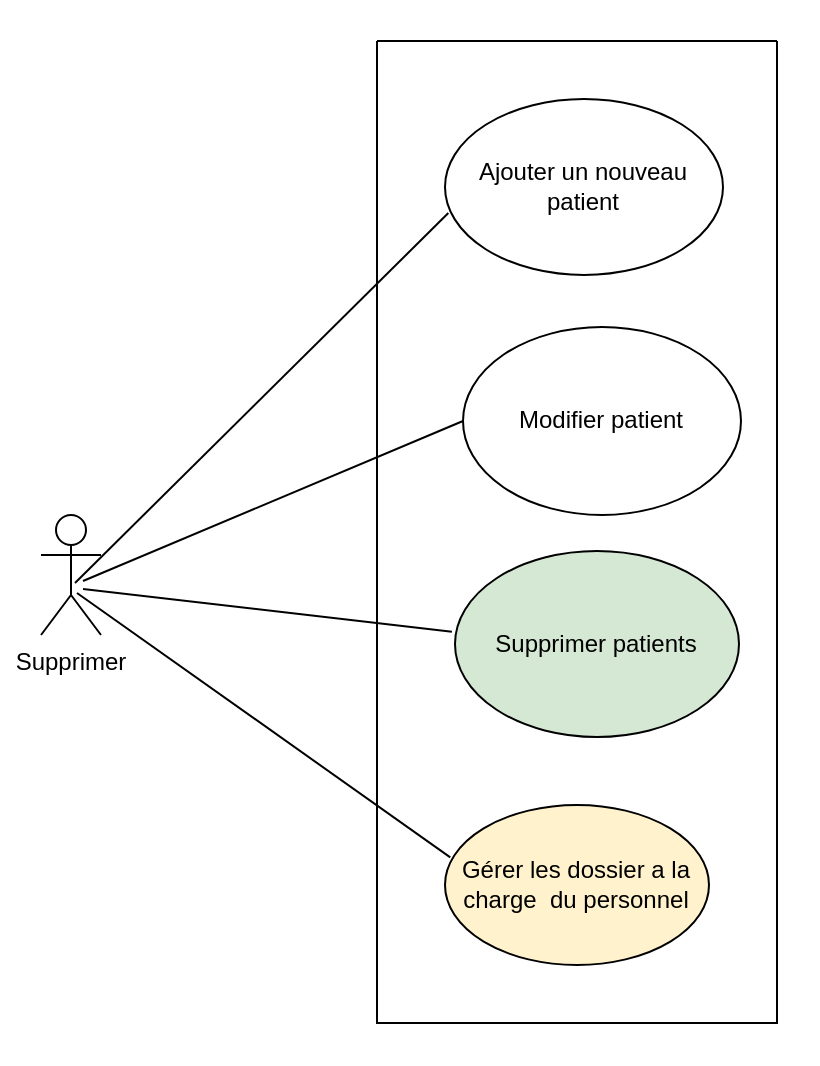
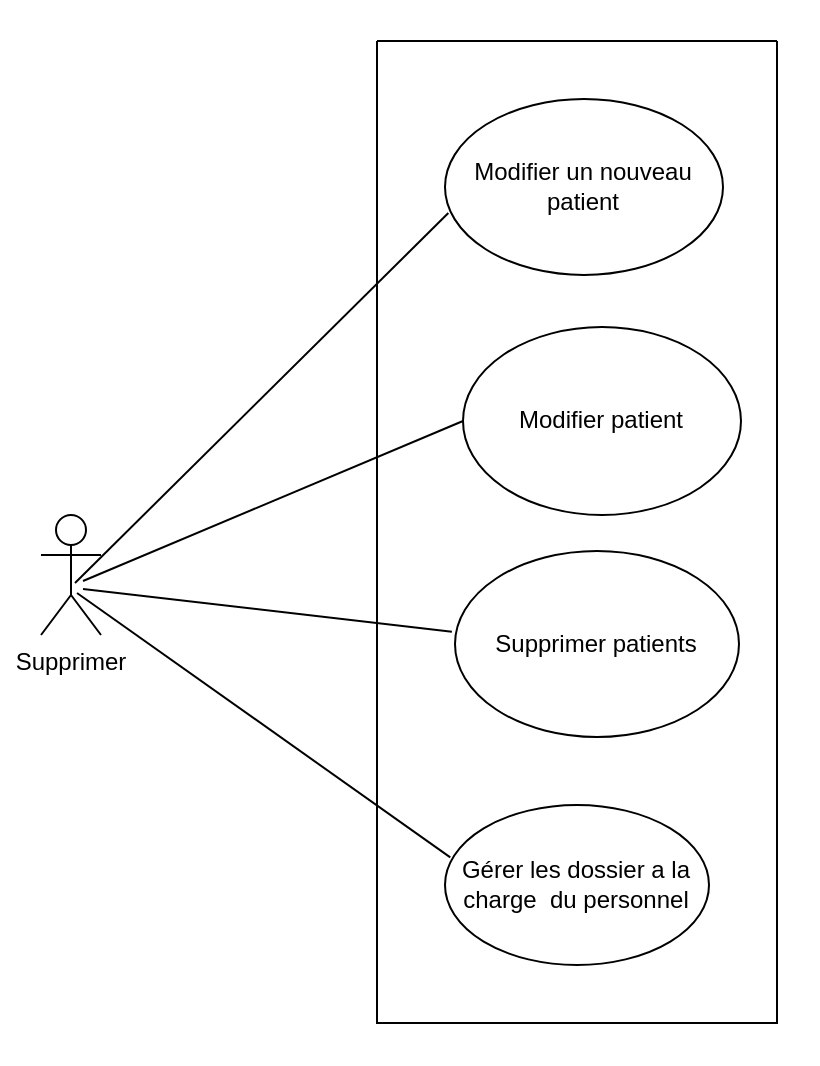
- <mxCell id="3" value="Ajouter un nouveau patient" style="ellipse;whiteSpace=wrap;html=1;" vertex="1" parent="1"><mxGeometry x="222" y="49" width="139" height="88" as="geometry" /></mxCell>
+ <mxCell id="3" value="Modifier un nouveau patient" style="ellipse;whiteSpace=wrap;html=1;" vertex="1" parent="1"><mxGeometry x="222" y="49" width="139" height="88" as="geometry" /></mxCell>
- <mxCell id="6" value="Supprimer patients" style="ellipse;whiteSpace=wrap;html=1;fillColor=#d5e8d4;" vertex="1" parent="1"><mxGeometry x="227" y="275" width="142" height="93" as="geometry" /></mxCell>
+ <mxCell id="6" value="Supprimer patients" style="ellipse;whiteSpace=wrap;html=1;" vertex="1" parent="1"><mxGeometry x="227" y="275" width="142" height="93" as="geometry" /></mxCell>
- <mxCell id="7" value="Gérer les dossier a la charge&amp;nbsp; du personnel" style="ellipse;whiteSpace=wrap;html=1;fillColor=#fff2cc;" vertex="1" parent="1"><mxGeometry x="222" y="402" width="132" height="80" as="geometry" /></mxCell>
+ <mxCell id="7" value="Gérer les dossier a la charge&amp;nbsp; du personnel" style="ellipse;whiteSpace=wrap;html=1;" vertex="1" parent="1"><mxGeometry x="222" y="402" width="132" height="80" as="geometry" /></mxCell>
